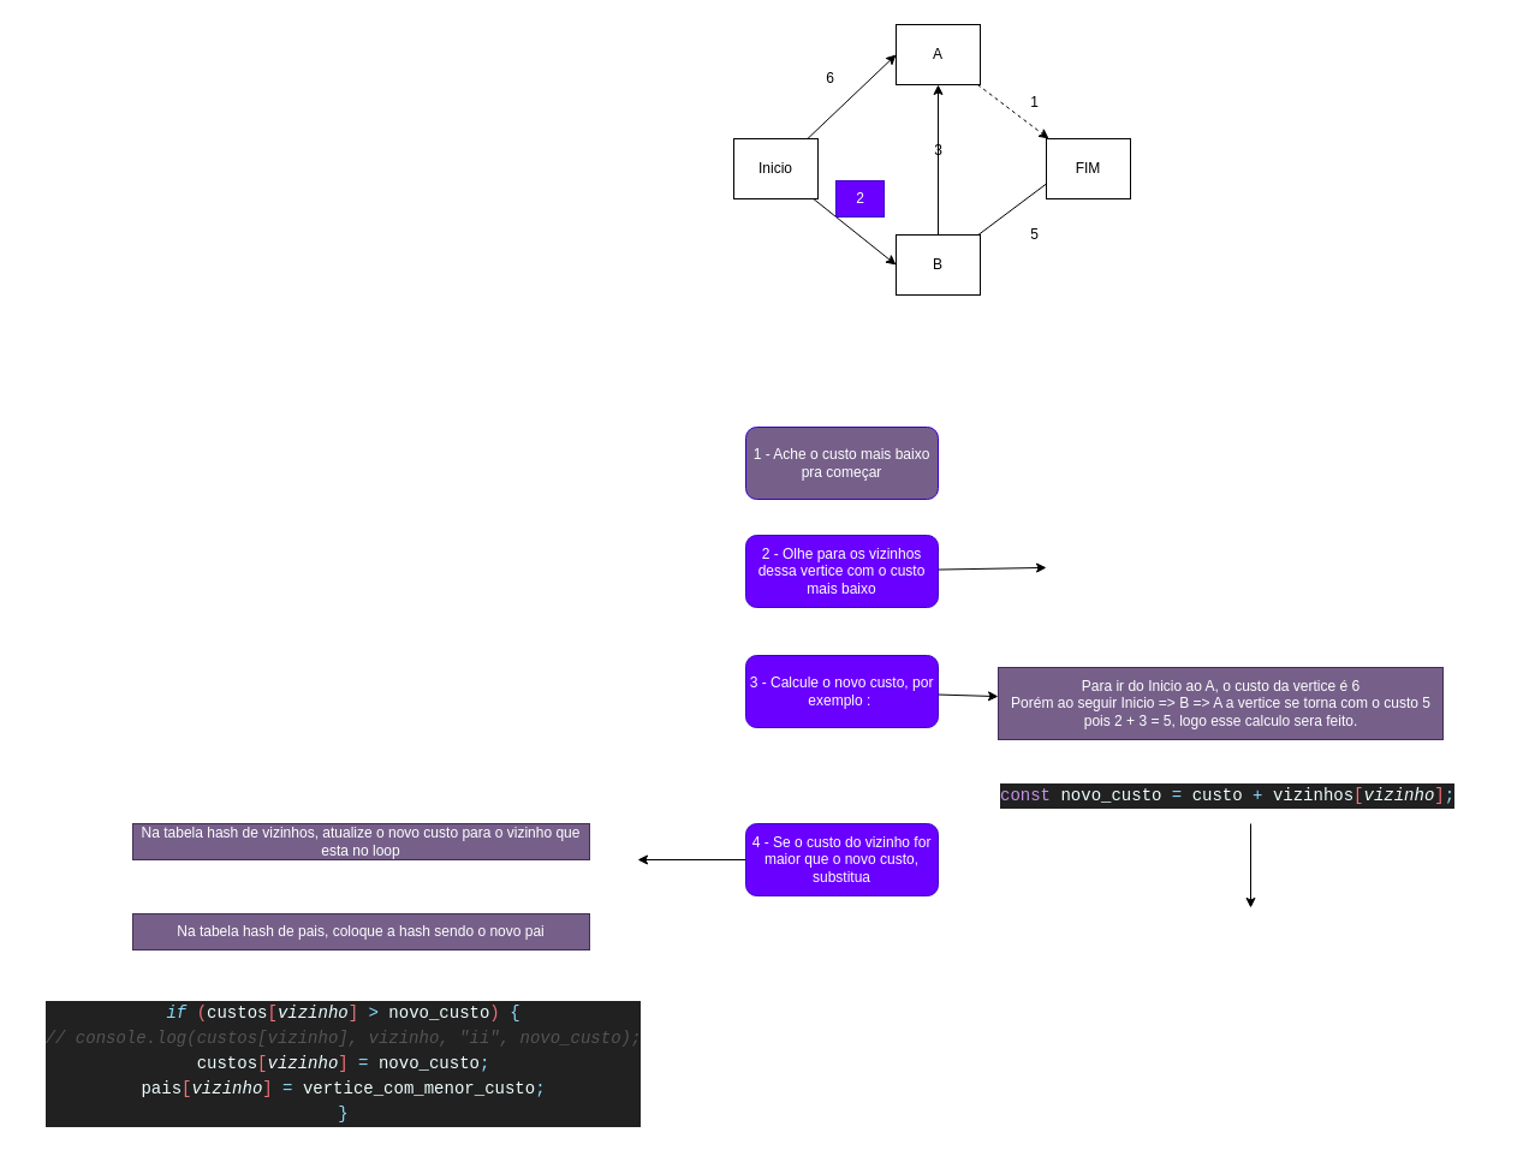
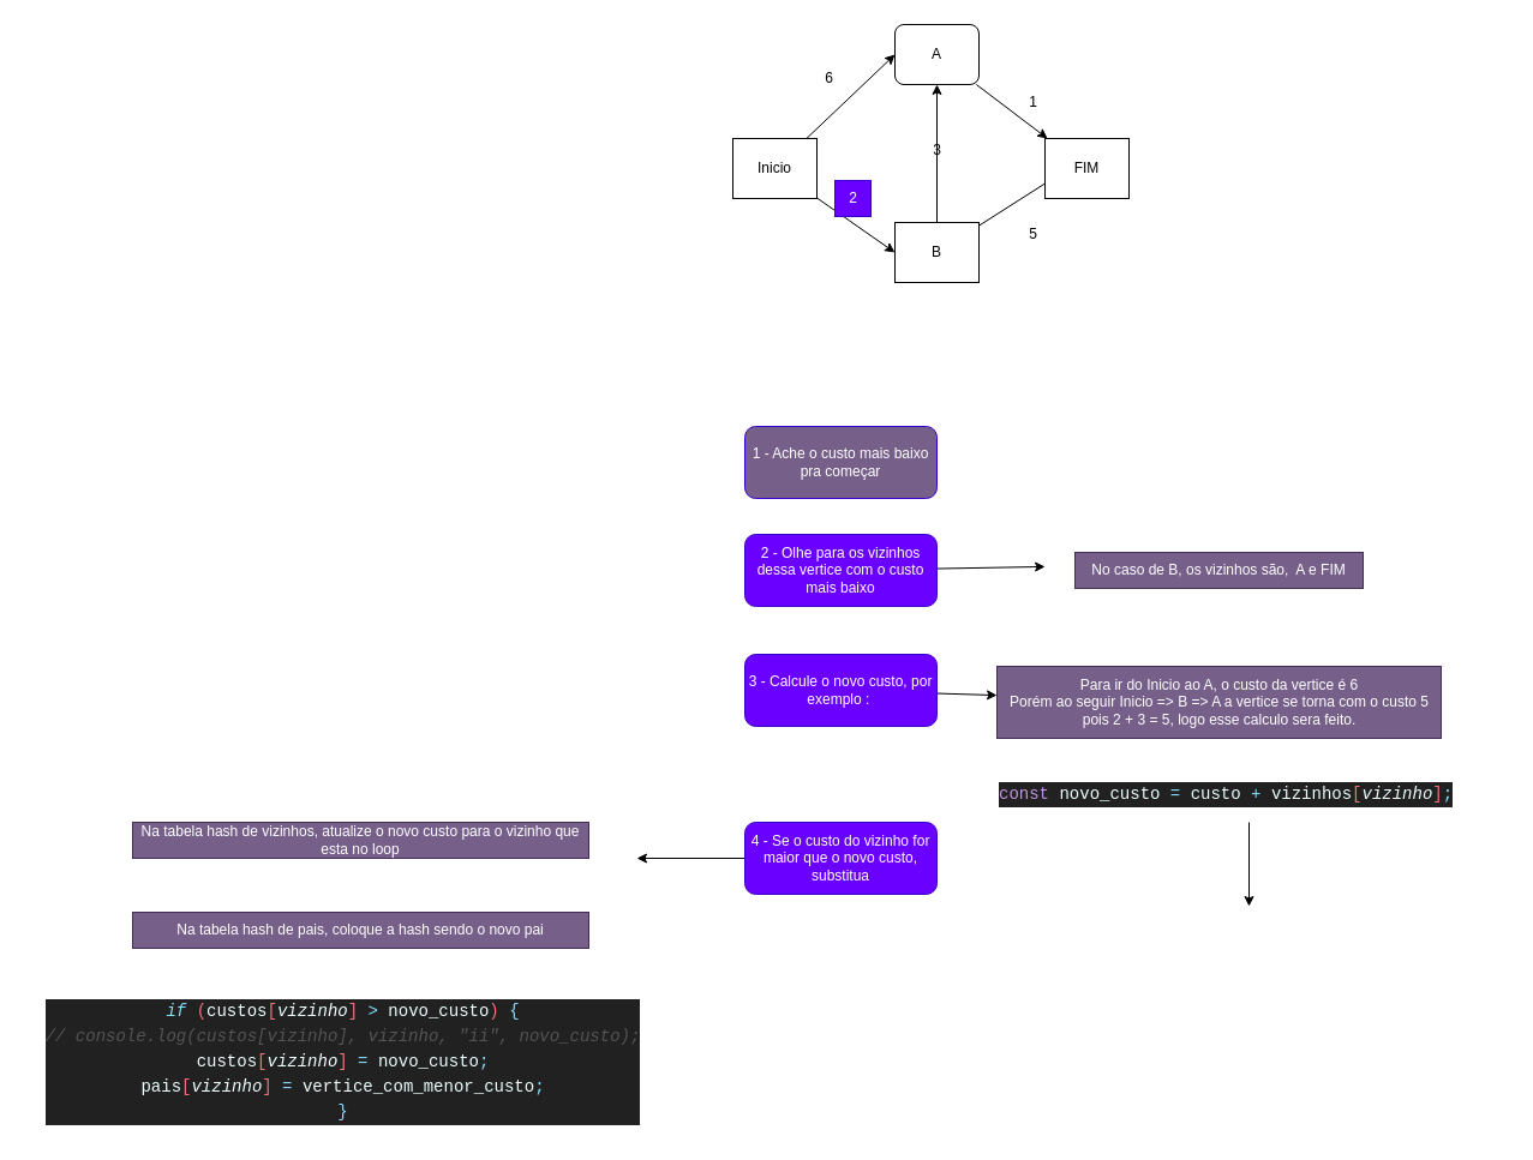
- <mxCell id="6" value="A" style="whiteSpace=wrap;html=1;" parent="1" vertex="1"><mxGeometry x="745" y="20" width="70" height="50" as="geometry" /></mxCell>
+ <mxCell id="6" value="A" style="whiteSpace=wrap;html=1;rounded=1;" parent="1" vertex="1"><mxGeometry x="745" y="20" width="70" height="50" as="geometry" /></mxCell>
- <mxCell id="5" style="edgeStyle=none;html=1;dashed=1;" parent="1" source="6" target="10" edge="1"><mxGeometry relative="1" as="geometry" /></mxCell>
+ <mxCell id="5" style="edgeStyle=none;html=1;" parent="1" source="6" target="10" edge="1"><mxGeometry relative="1" as="geometry" /></mxCell>
- <mxCell id="11" value="2" style="text;html=1;align=center;verticalAlign=middle;resizable=0;points=[];autosize=1;strokeColor=#3700CC;fillColor=#6a00ff;fontColor=#ffffff;" parent="1" vertex="1"><mxGeometry x="695" y="150" width="40" height="30" as="geometry" /></mxCell>
+ <mxCell id="11" value="2" style="text;html=1;align=center;verticalAlign=middle;resizable=0;points=[];autosize=1;strokeColor=#3700CC;fillColor=#6a00ff;fontColor=#ffffff;" parent="1" vertex="1"><mxGeometry x="695" y="150" width="30" height="30" as="geometry" /></mxCell>
- <mxCell id="9" value="B" style="whiteSpace=wrap;html=1;" parent="1" vertex="1"><mxGeometry x="745" y="195" width="70" height="50" as="geometry" /></mxCell>
+ <mxCell id="9" value="B" style="whiteSpace=wrap;html=1;" parent="1" vertex="1"><mxGeometry x="745" y="185" width="70" height="50" as="geometry" /></mxCell>
+ <mxCell id="22" value="No caso de B, os vizinhos são,&amp;nbsp; A e FIM" style="text;html=1;strokeColor=#432D57;fillColor=#76608a;align=center;verticalAlign=middle;whiteSpace=wrap;rounded=0;fontColor=#ffffff;" vertex="1" parent="1"><mxGeometry x="895" y="460" width="240" height="30" as="geometry" /></mxCell>
